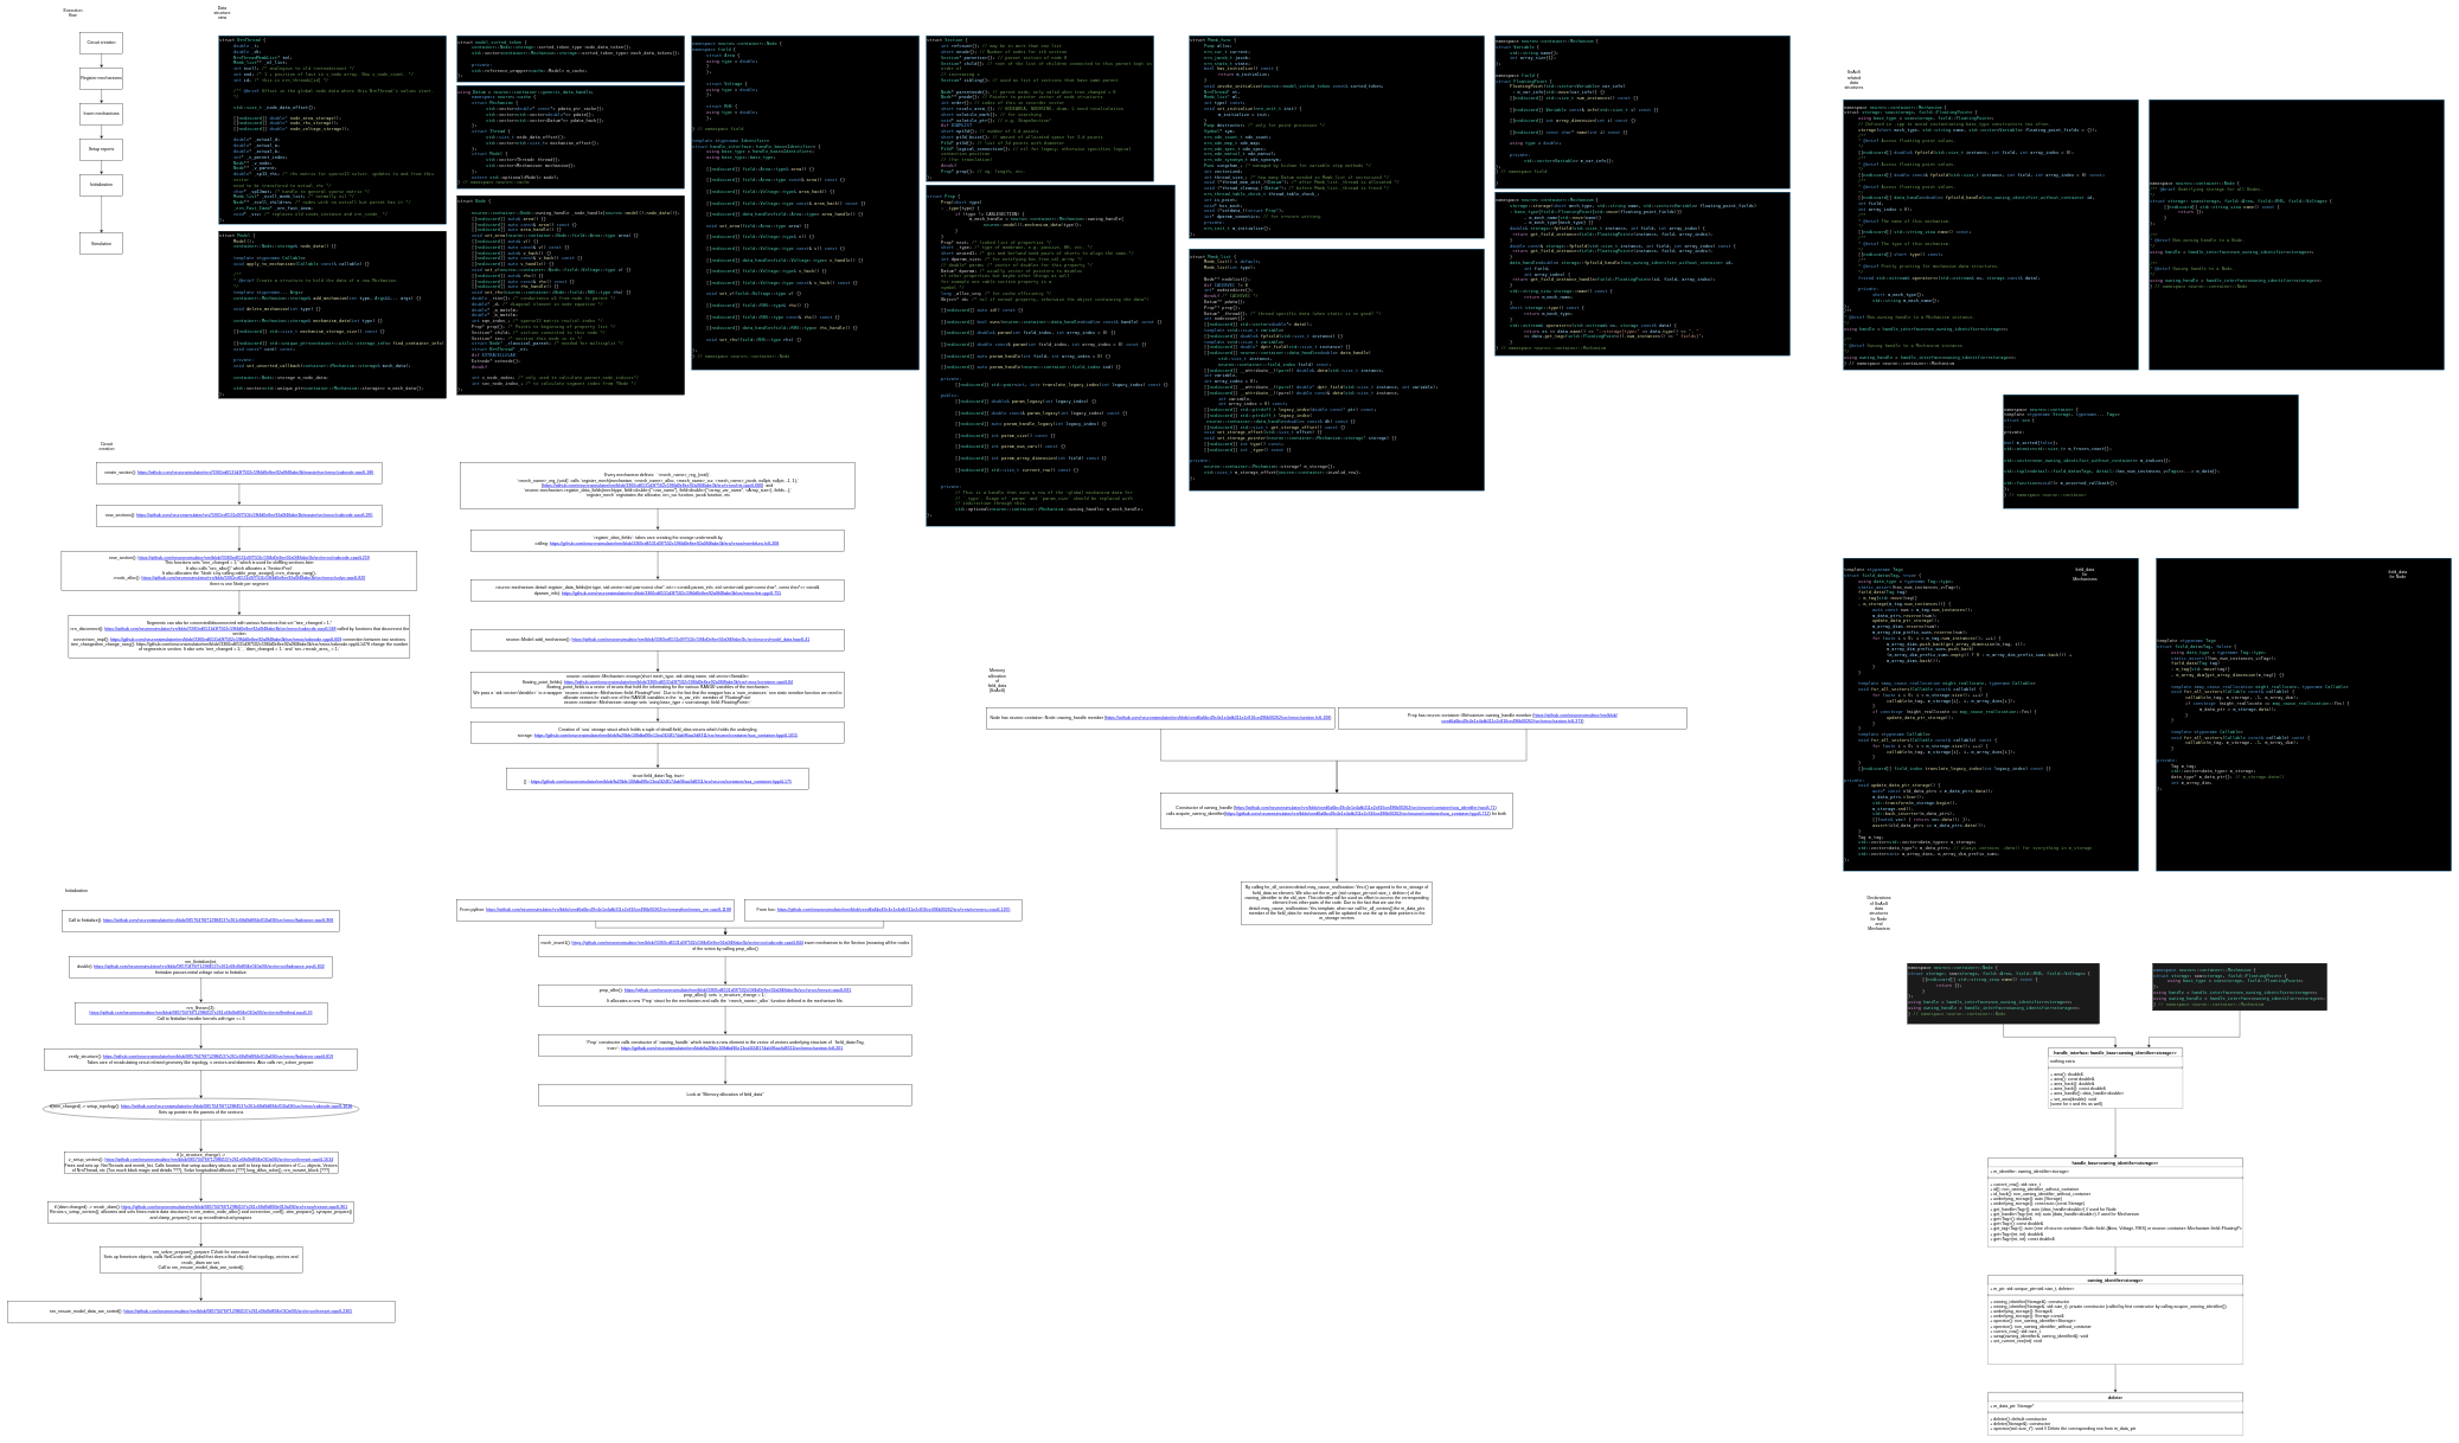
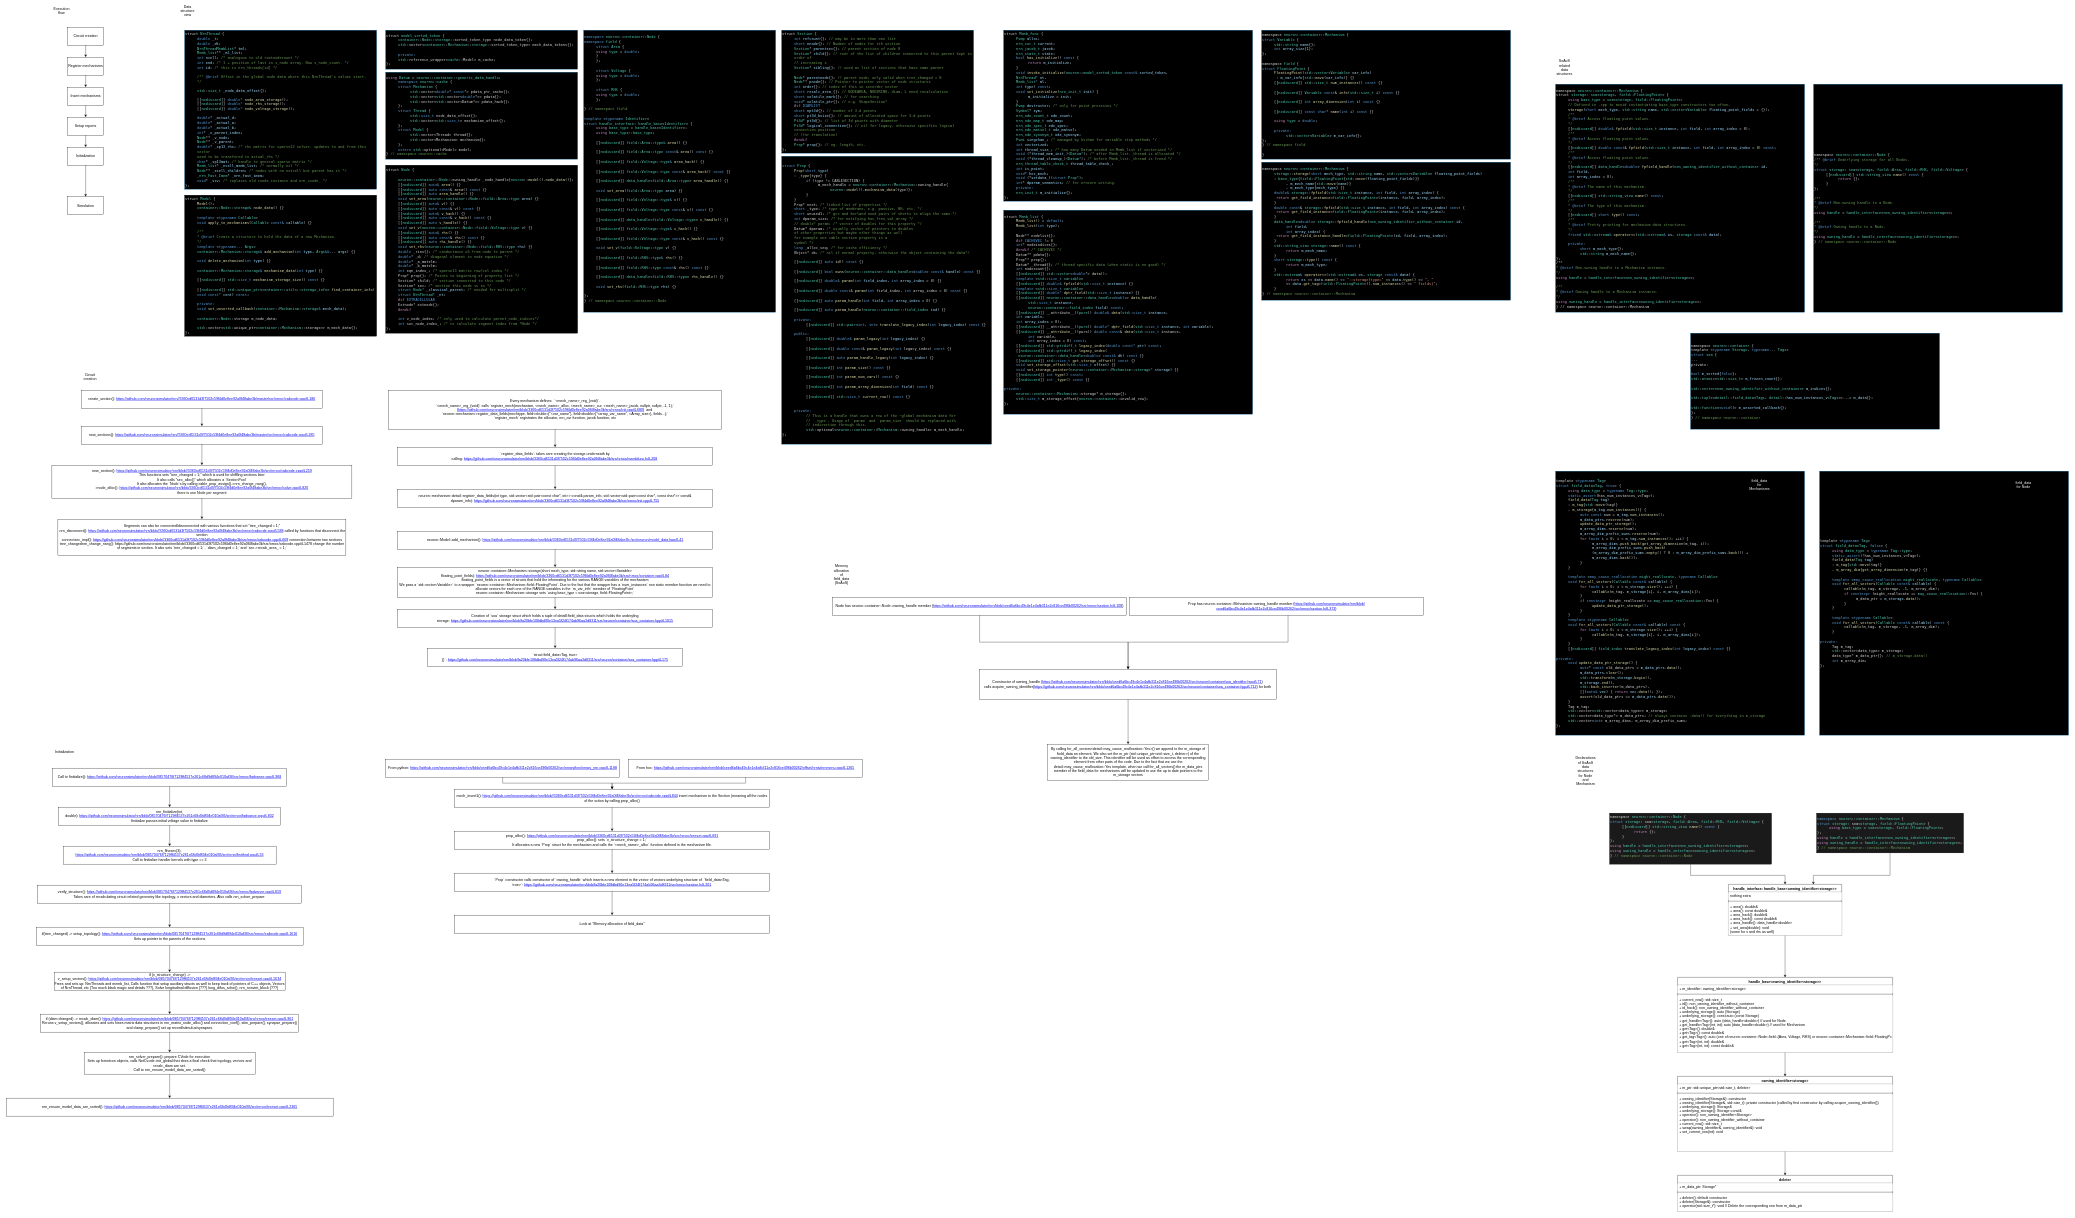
- <mxCell id="48" value="From hoc:&amp;nbsp;&lt;a href=&quot;https://github.com/neuronsimulator/nrn/blob/ceed6a6bc49c4e1e4afb311e2c816ce496b00262/src/nrniv/nrnmenu.cpp#L1265&quot;&gt;https://github.com/neuronsimulator/nrn/blob/ceed6a6bc49c4e1e4afb311e2c816ce496b00262/src/nrniv/nrnmenu.cpp#L1265&lt;/a&gt;" style="rounded=0;whiteSpace=wrap;html=1;" parent="1" vertex="1"><mxGeometry x="2095" y="2530" width="780" height="60" as="geometry" /></mxCell>
+ <mxCell id="48" value="From hoc:&amp;nbsp;&lt;a href=&quot;https://github.com/neuronsimulator/nrn/blob/ceed6a6bc49c4e1e4afb311e2c816ce496b00262/src/nrniv/nrnmenu.cpp#L1265&quot;&gt;https://github.com/neuronsimulator/nrn/blob/ceed6a6bc49c4e1e4afb311e2c816ce496b00262/offset/nrniv/nrnmenu.cpp#L1265&lt;/a&gt;" style="rounded=0;whiteSpace=wrap;html=1;" parent="1" vertex="1"><mxGeometry x="2095" y="2530" width="780" height="60" as="geometry" /></mxCell>
+ <mxCell id="100" value="" style="edgeStyle=orthogonalEdgeStyle;rounded=0;orthogonalLoop=1;jettySize=auto;html=1;" parent="1" source="101" target="103" edge="1"><mxGeometry relative="1" as="geometry" /></mxCell>
- <mxCell id="104" value="" style="edgeStyle=orthogonalEdgeStyle;rounded=0;orthogonalLoop=1;jettySize=auto;html=1;" parent="1" source="105" target="107" edge="1"><mxGeometry relative="1" as="geometry" /></mxCell>
- <mxCell id="109" value="if(tree_changed) -&amp;gt; setup_topology():&amp;nbsp;&lt;a href=&quot;https://github.com/neuronsimulator/nrn/blob/08570476f7129ff4537e261c68d9d894e010af36/src/nrnoc/cabcode.cpp#L1616&quot;&gt;https://github.com/neuronsimulator/nrn/blob/08570476f7129ff4537e261c68d9d894e010af36/src/nrnoc/cabcode.cpp#L1616&lt;/a&gt;&lt;br&gt;Sets up pointer to the parents of the sections" style="ellipse;whiteSpace=wrap;html=1;" parent="1" vertex="1"><mxGeometry x="120" y="3090" width="890" height="60" as="geometry" /></mxCell>
+ <mxCell id="109" value="if(tree_changed) -&amp;gt; setup_topology():&amp;nbsp;&lt;a href=&quot;https://github.com/neuronsimulator/nrn/blob/08570476f7129ff4537e261c68d9d894e010af36/src/nrnoc/cabcode.cpp#L1616&quot;&gt;https://github.com/neuronsimulator/nrn/blob/08570476f7129ff4537e261c68d9d894e010af36/src/nrnoc/cabcode.cpp#L1616&lt;/a&gt;&lt;br&gt;Sets up pointer to the parents of the sections" style="rounded=0;whiteSpace=wrap;html=1;" parent="1" vertex="1"><mxGeometry x="120" y="3090" width="890" height="60" as="geometry" /></mxCell>
